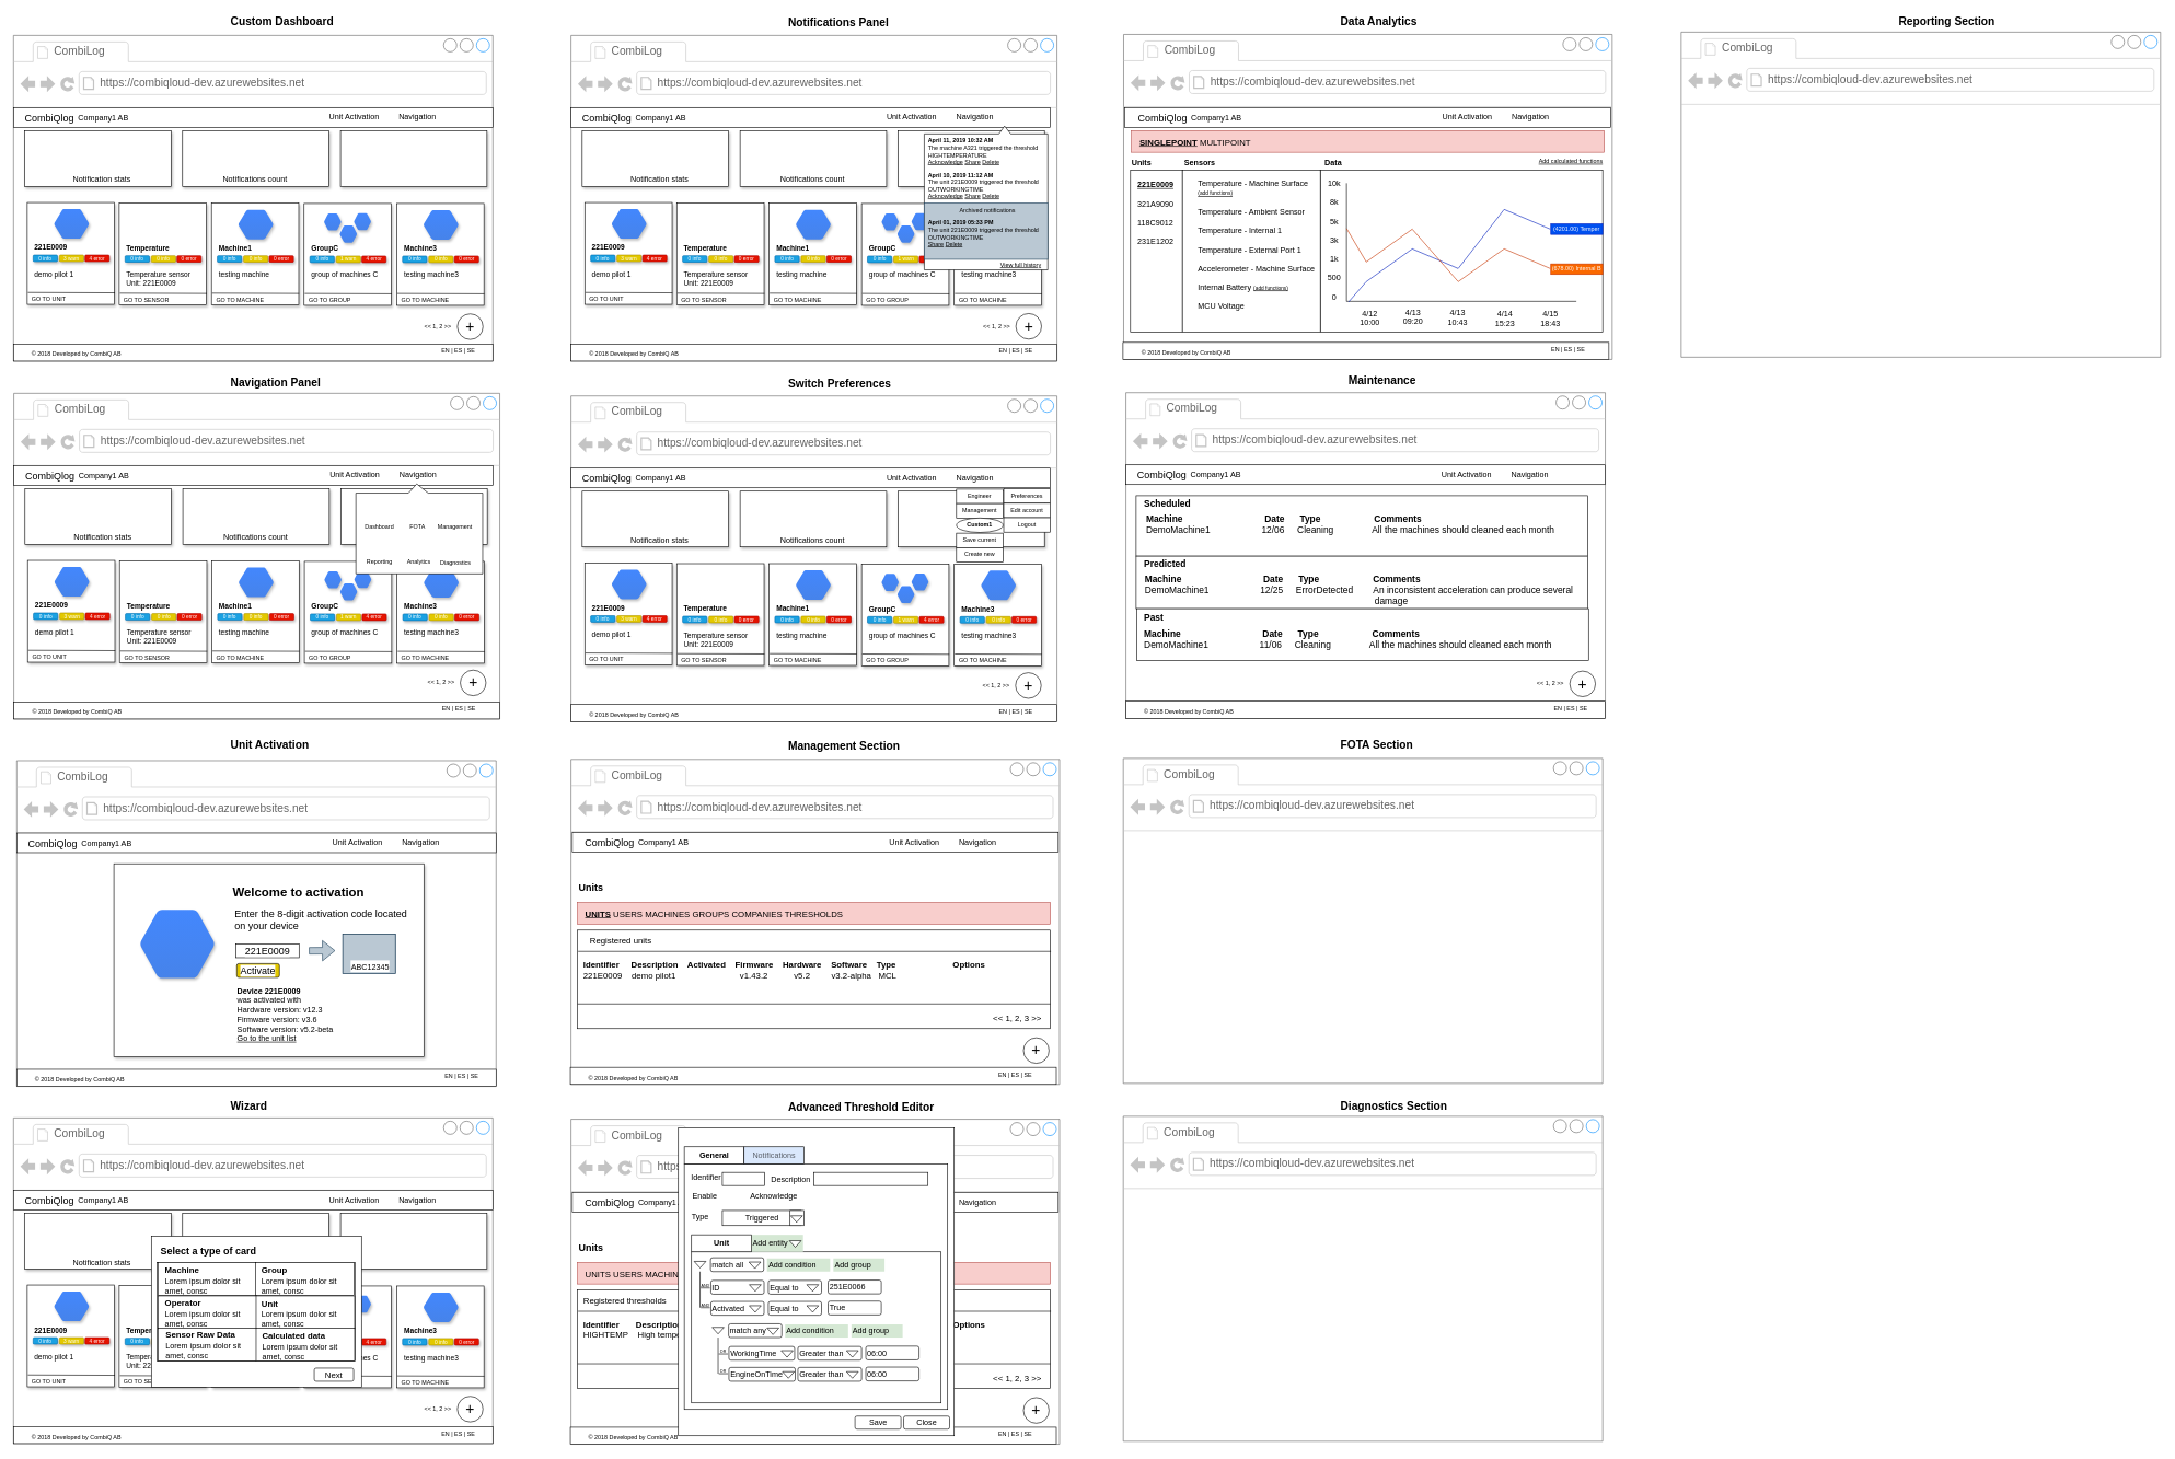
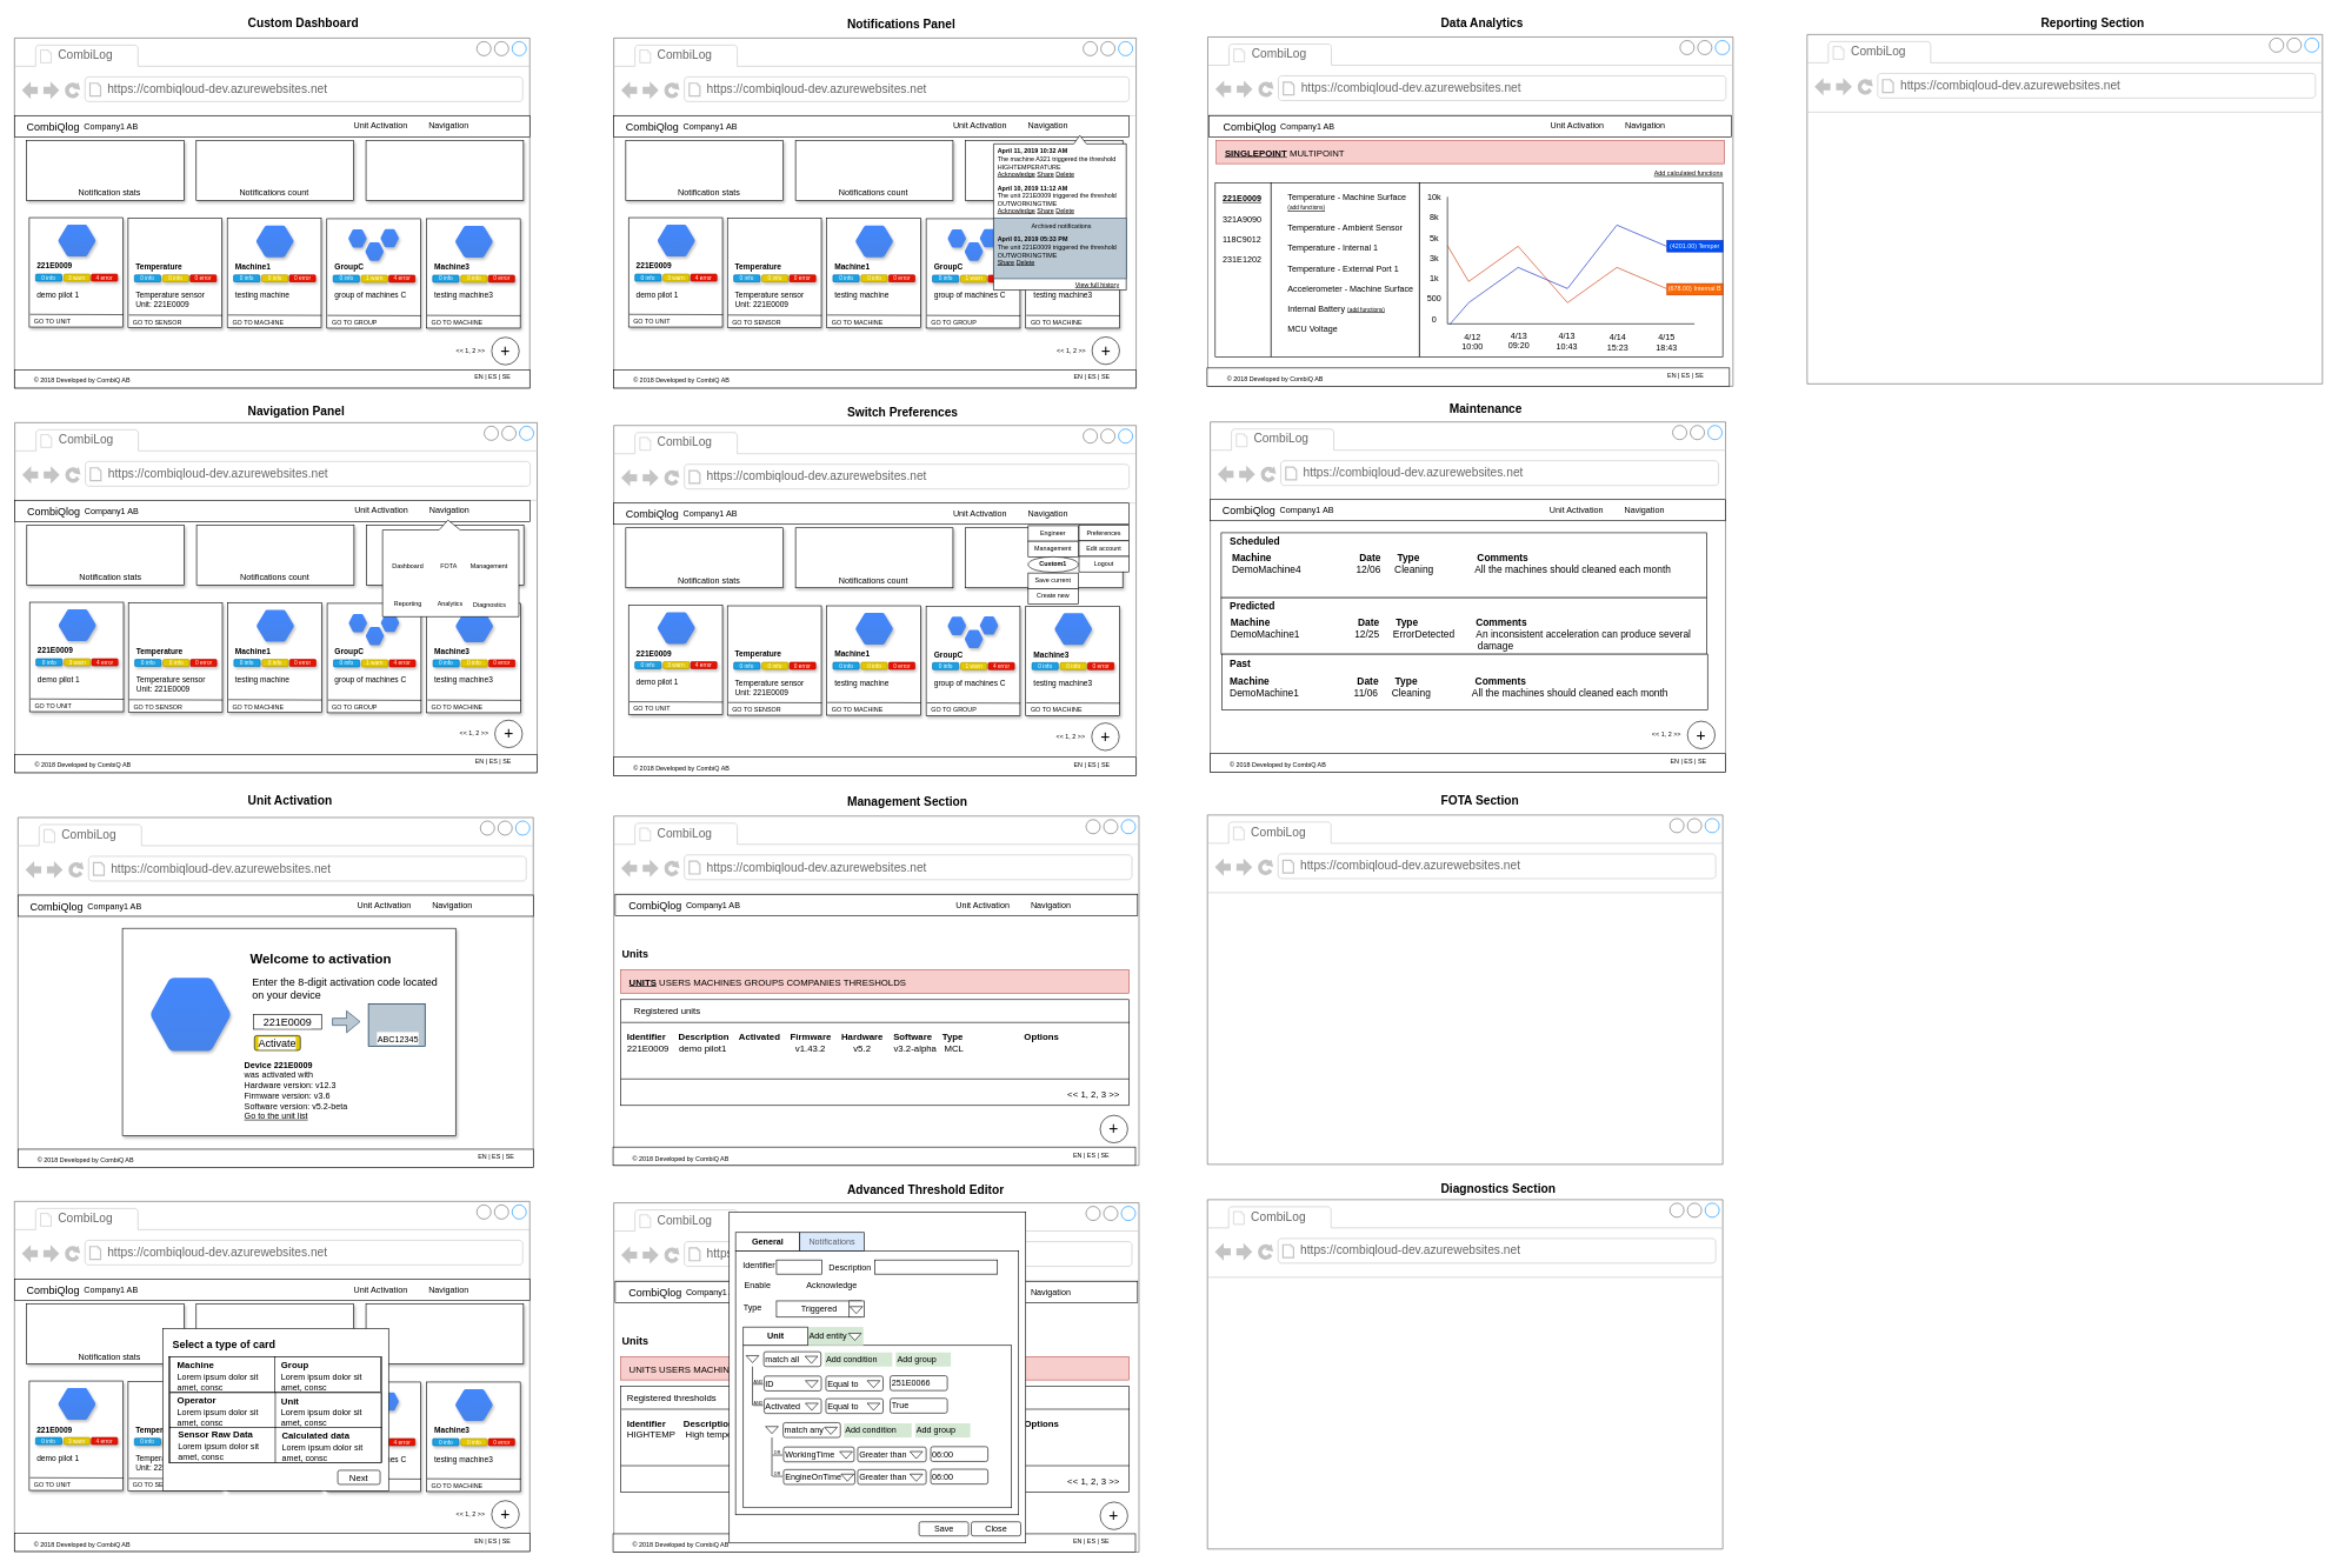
- <mxCell id="674" value="Units&amp;nbsp; &amp;nbsp; &amp;nbsp; &amp;nbsp; &amp;nbsp; &amp;nbsp; &amp;nbsp; &amp;nbsp;Sensors&amp;nbsp; &amp;nbsp; &amp;nbsp; &amp;nbsp; &amp;nbsp; &amp;nbsp; &amp;nbsp; &amp;nbsp; &amp;nbsp; &amp;nbsp; &amp;nbsp; &amp;nbsp; &amp;nbsp; &amp;nbsp; &amp;nbsp; &amp;nbsp; &amp;nbsp; &amp;nbsp; &amp;nbsp; &amp;nbsp; &amp;nbsp; &amp;nbsp; &amp;nbsp; &amp;nbsp; &amp;nbsp; Data" style="text;html=1;resizable=0;points=[];autosize=1;align=left;verticalAlign=top;spacingTop=-4;fontSize=12;fontColor=#000000;fontStyle=1" vertex="1" parent="1"><mxGeometry x="1721" y="237" width="330" height="20" as="geometry" /></mxCell>
- <mxCell id="731" value="&lt;b&gt;Machine&amp;nbsp; &amp;nbsp; &amp;nbsp; &amp;nbsp; &amp;nbsp; &amp;nbsp; &amp;nbsp; &amp;nbsp; &amp;nbsp; &amp;nbsp; &amp;nbsp; &amp;nbsp; &amp;nbsp; &amp;nbsp; &amp;nbsp; &amp;nbsp; Date&amp;nbsp; &amp;nbsp; &amp;nbsp; Type&amp;nbsp; &amp;nbsp; &amp;nbsp; &amp;nbsp; &amp;nbsp; &amp;nbsp; &amp;nbsp; &amp;nbsp; &amp;nbsp; &amp;nbsp; &amp;nbsp;Comments&lt;/b&gt;&lt;br&gt;DemoMachine1&amp;nbsp; &amp;nbsp; &amp;nbsp; &amp;nbsp; &amp;nbsp; &amp;nbsp; &amp;nbsp; &amp;nbsp; &amp;nbsp; &amp;nbsp; 12/06&amp;nbsp; &amp;nbsp; &amp;nbsp;Cleaning&amp;nbsp; &amp;nbsp; &amp;nbsp; &amp;nbsp; &amp;nbsp; &amp;nbsp; &amp;nbsp; &amp;nbsp;All the machines should cleaned each month&lt;br&gt;" style="text;html=1;resizable=0;points=[];autosize=1;align=left;verticalAlign=top;spacingTop=-4;fontSize=14;fontColor=#000000;" vertex="1" parent="1"><mxGeometry x="1743" y="779" width="640" height="40" as="geometry" /></mxCell>
+ <mxCell id="731" value="&lt;b&gt;Machine&amp;nbsp; &amp;nbsp; &amp;nbsp; &amp;nbsp; &amp;nbsp; &amp;nbsp; &amp;nbsp; &amp;nbsp; &amp;nbsp; &amp;nbsp; &amp;nbsp; &amp;nbsp; &amp;nbsp; &amp;nbsp; &amp;nbsp; &amp;nbsp; Date&amp;nbsp; &amp;nbsp; &amp;nbsp; Type&amp;nbsp; &amp;nbsp; &amp;nbsp; &amp;nbsp; &amp;nbsp; &amp;nbsp; &amp;nbsp; &amp;nbsp; &amp;nbsp; &amp;nbsp; &amp;nbsp;Comments&lt;/b&gt;&lt;br&gt;DemoMachine4&amp;nbsp; &amp;nbsp; &amp;nbsp; &amp;nbsp; &amp;nbsp; &amp;nbsp; &amp;nbsp; &amp;nbsp; &amp;nbsp; &amp;nbsp; 12/06&amp;nbsp; &amp;nbsp; &amp;nbsp;Cleaning&amp;nbsp; &amp;nbsp; &amp;nbsp; &amp;nbsp; &amp;nbsp; &amp;nbsp; &amp;nbsp; &amp;nbsp;All the machines should cleaned each month&lt;br&gt;" style="text;html=1;resizable=0;points=[];autosize=1;align=left;verticalAlign=top;spacingTop=-4;fontSize=14;fontColor=#000000;" vertex="1" parent="1"><mxGeometry x="1743" y="779" width="640" height="40" as="geometry" /></mxCell>
- <mxCell id="654" value="&lt;b&gt;Device 221E0009&lt;/b&gt;&lt;br style=&quot;font-size: 12px&quot;&gt;was activated with&lt;br style=&quot;font-size: 12px&quot;&gt;Hardware version: v12.3&lt;br style=&quot;font-size: 12px&quot;&gt;Firmware version: v3.6&lt;br style=&quot;font-size: 12px&quot;&gt;Software version: v5.2-beta&lt;br style=&quot;font-size: 12px&quot;&gt;&lt;u style=&quot;font-size: 12px&quot;&gt;Go to the unit list&lt;/u&gt;&lt;br style=&quot;font-size: 12px&quot;&gt;" style="text;html=1;resizable=0;points=[];autosize=1;align=left;verticalAlign=top;spacingTop=-4;fontSize=12;fontColor=#000000;" vertex="1" parent="626"><mxGeometry x="334" y="341" width="160" height="90" as="geometry" /></mxCell>
+ <mxCell id="654" value="&lt;b&gt;Device 221E0009&lt;/b&gt;&lt;br style=&quot;font-size: 12px&quot;&gt;was activated with&lt;br style=&quot;font-size: 12px&quot;&gt;Hardware version: v12.3&lt;br style=&quot;font-size: 12px&quot;&gt;Firmware version: v3.6&lt;br style=&quot;font-size: 12px&quot;&gt;Software version: v5.2-beta&lt;br style=&quot;font-size: 12px&quot;&gt;&lt;u style=&quot;font-size: 12px&quot;&gt;Go to the unit list&lt;/u&gt;&lt;br style=&quot;font-size: 12px&quot;&gt;" style="text;html=1;resizable=0;points=[];autosize=1;align=left;verticalAlign=top;spacingTop=-4;fontSize=12;fontColor=#000000;" vertex="1" parent="626"><mxGeometry x="319" y="341" width="160" height="90" as="geometry" /></mxCell>
- <mxCell id="7" value="Wizard" style="text;html=1;resizable=0;points=[];autosize=1;align=left;verticalAlign=top;spacingTop=-4;fontStyle=1;fontSize=17;" parent="1" vertex="1"><mxGeometry x="349" y="1671" width="70" height="20" as="geometry" /></mxCell>
